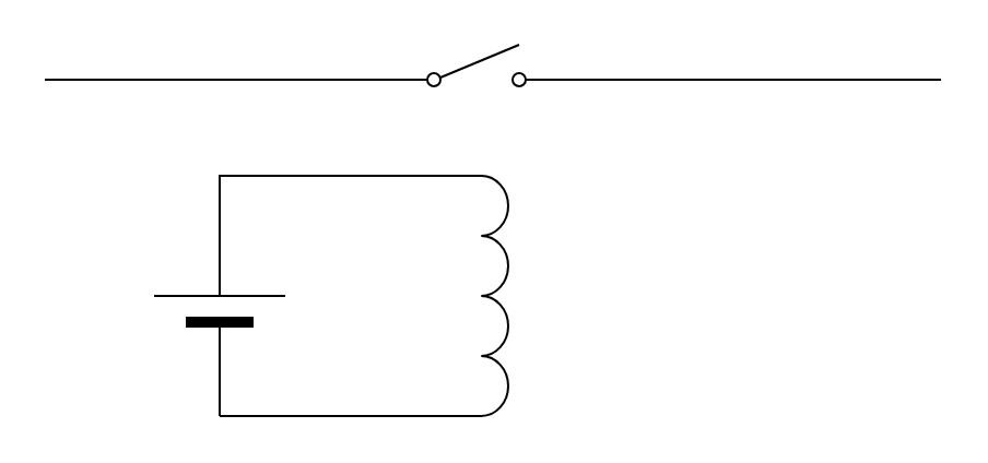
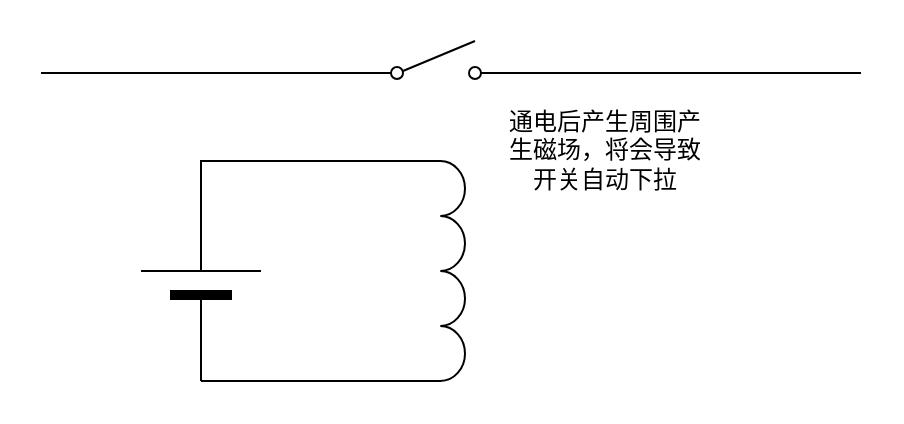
+ <mxCell id="9" value="通电后产生周围产生磁场，将会导致开关自动下拉" style="text;html=1;strokeColor=none;fillColor=none;align=center;verticalAlign=middle;whiteSpace=wrap;rounded=0;" vertex="1" parent="1"><mxGeometry x="250" y="60" width="105" height="30" as="geometry" /></mxCell>
